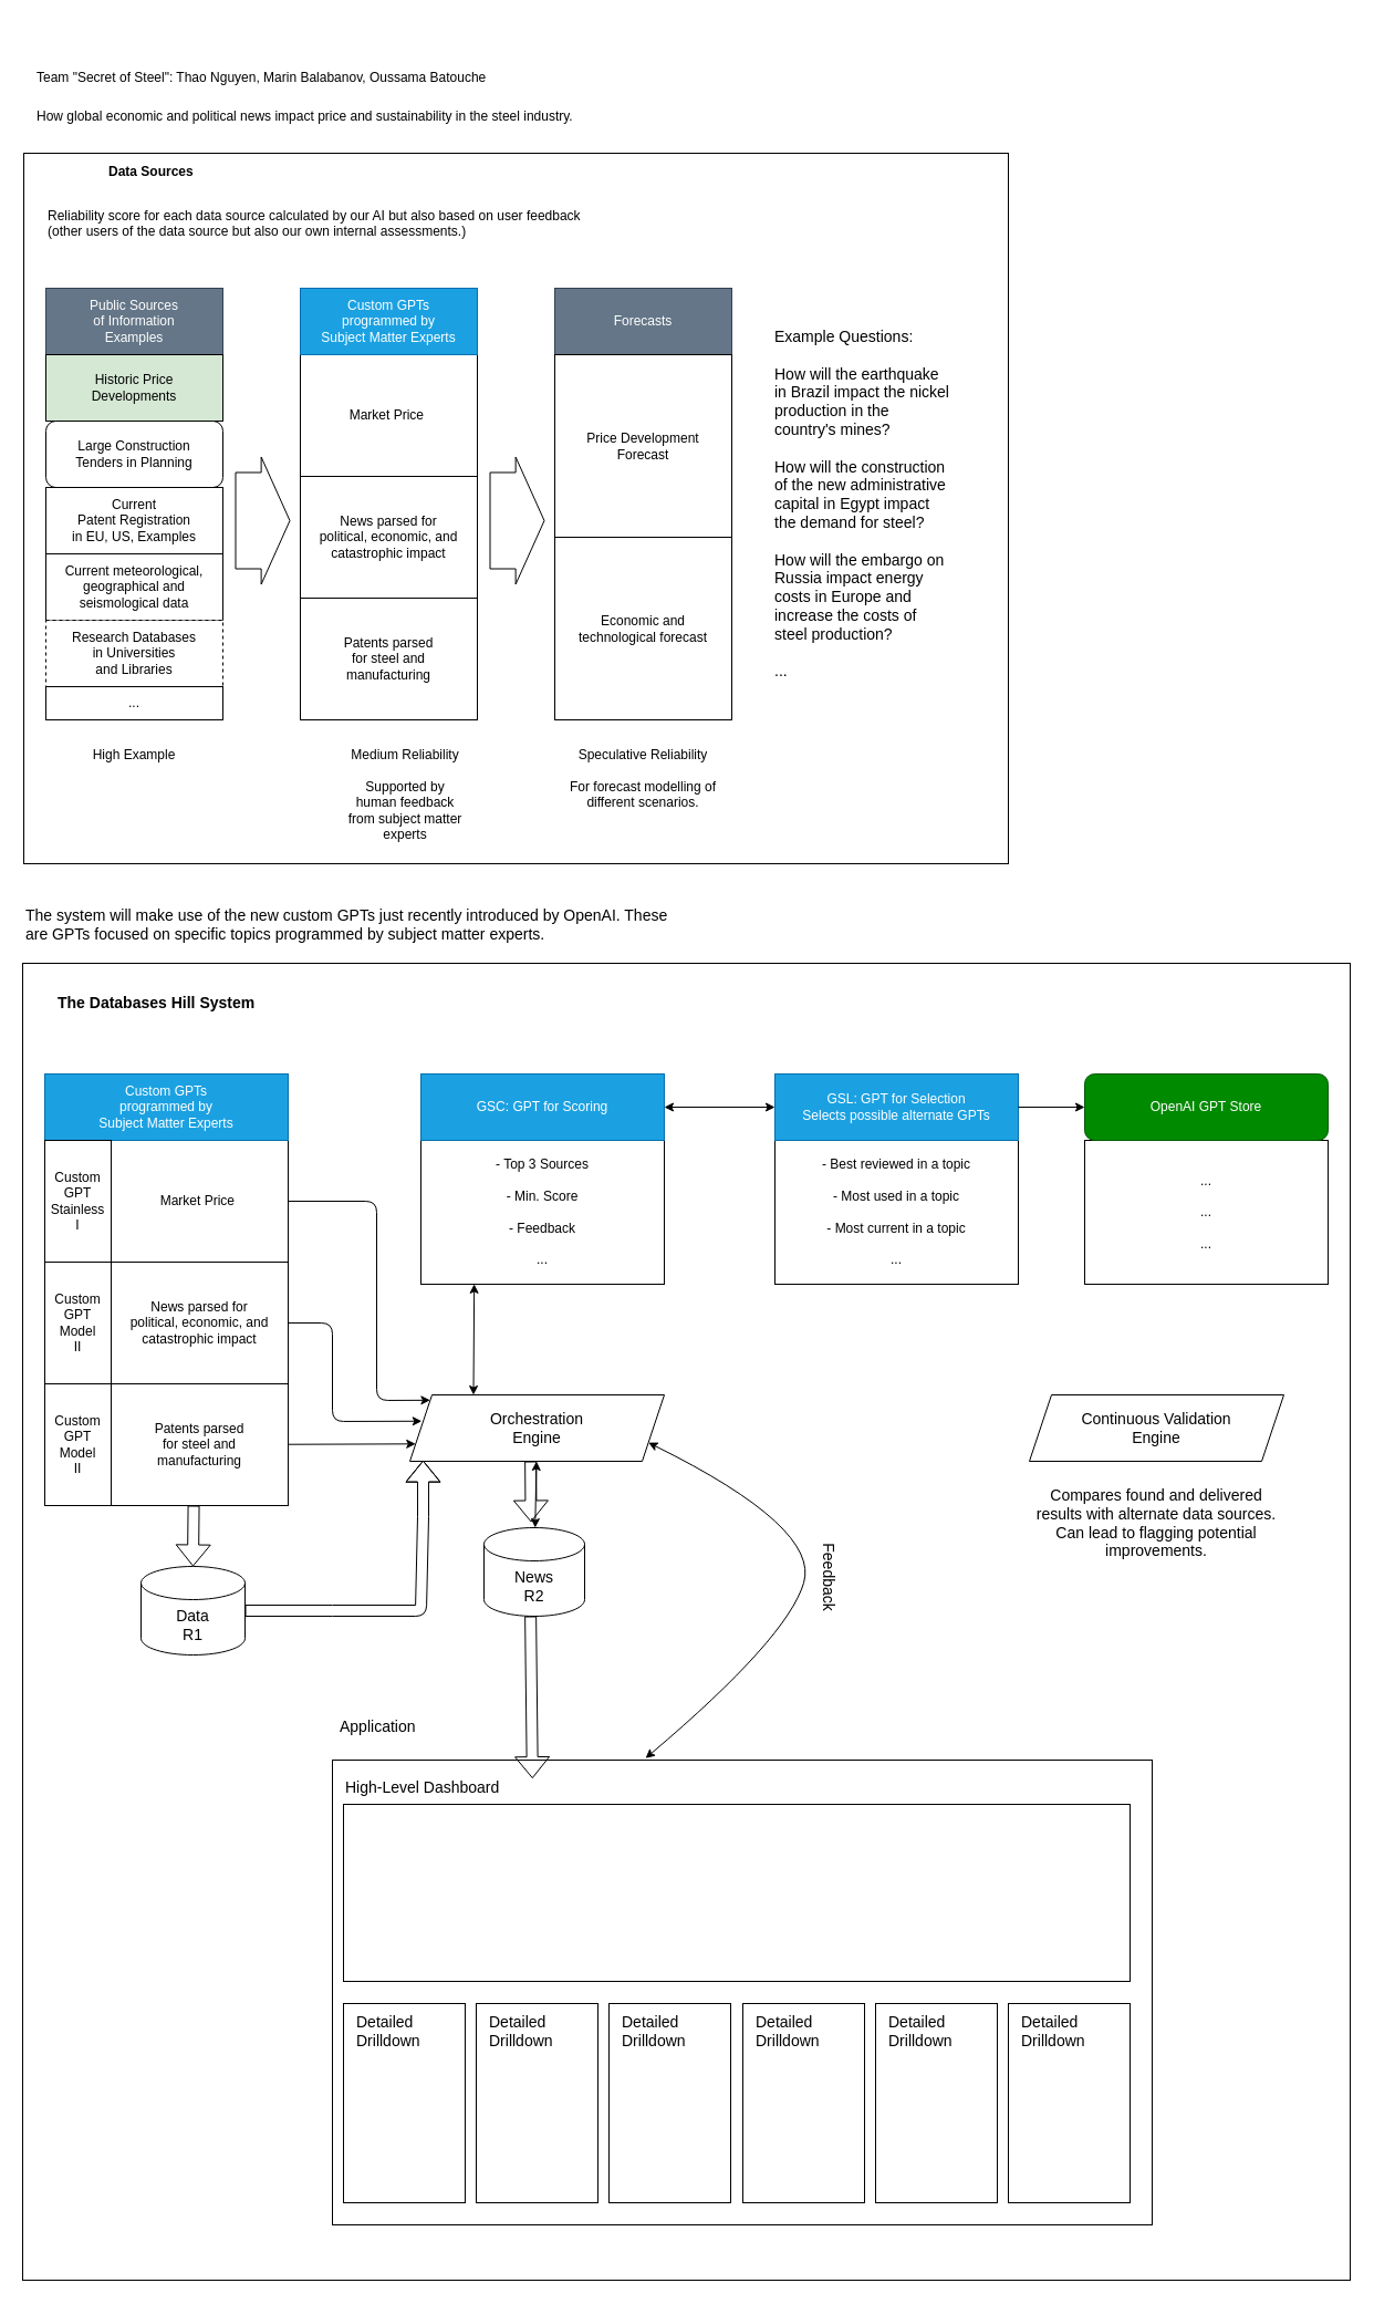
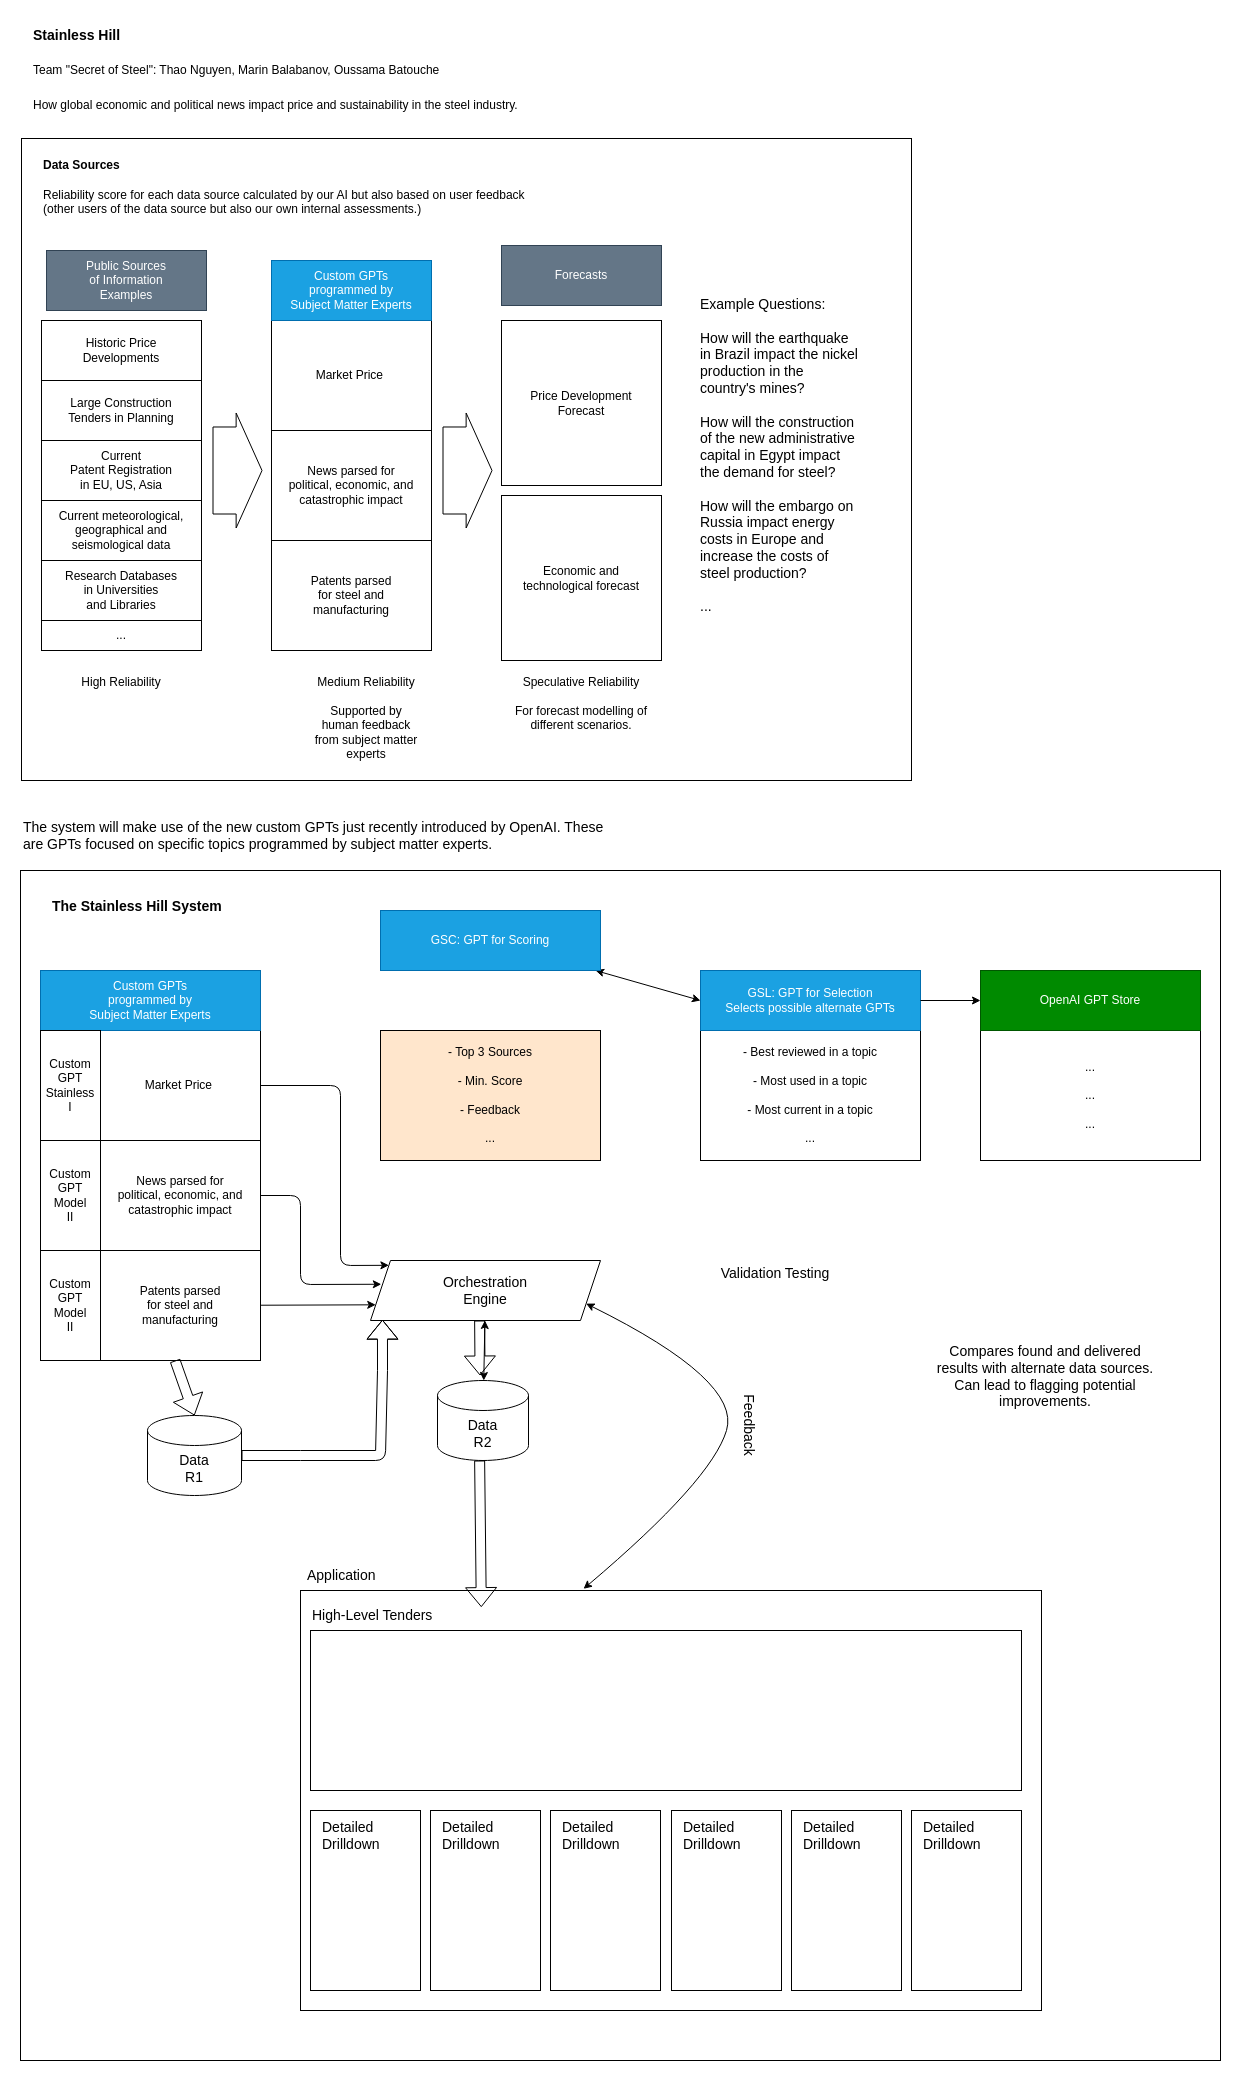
+ <mxCell id="4" value="Stainless Hill" style="text;html=1;strokeColor=none;fillColor=none;align=left;verticalAlign=middle;whiteSpace=wrap;rounded=0;fontStyle=1;fontSize=14;" vertex="1" parent="1"><mxGeometry x="31" y="20" width="120" height="30" as="geometry" /></mxCell>
- <mxCell id="6" value="Data Sources" style="text;html=1;strokeColor=none;fillColor=none;align=left;verticalAlign=middle;whiteSpace=wrap;rounded=0;fontStyle=1" vertex="1" parent="1"><mxGeometry x="96" y="140" width="110" height="30" as="geometry" /></mxCell>
+ <mxCell id="6" value="Data Sources" style="text;html=1;strokeColor=none;fillColor=none;align=left;verticalAlign=middle;whiteSpace=wrap;rounded=0;fontStyle=1" vertex="1" parent="1"><mxGeometry x="41" y="150" width="110" height="30" as="geometry" /></mxCell>
- <mxCell id="11" value="Public Sources&lt;br&gt;of Information&lt;br&gt;Examples" style="rounded=0;whiteSpace=wrap;html=1;fillColor=#647687;fontColor=#ffffff;strokeColor=#314354;" vertex="1" parent="1"><mxGeometry x="41" y="260" width="160" height="60" as="geometry" /></mxCell>
+ <mxCell id="11" value="Public Sources&lt;br&gt;of Information&lt;br&gt;Examples" style="rounded=0;whiteSpace=wrap;html=1;fillColor=#647687;fontColor=#ffffff;strokeColor=#314354;" vertex="1" parent="1"><mxGeometry x="46" y="250" width="160" height="60" as="geometry" /></mxCell>
- <mxCell id="17" value="Forecasts" style="rounded=0;whiteSpace=wrap;html=1;fillColor=#647687;fontColor=#ffffff;strokeColor=#314354;" vertex="1" parent="1"><mxGeometry x="501" y="260" width="160" height="60" as="geometry" /></mxCell>
+ <mxCell id="17" value="Forecasts" style="rounded=0;whiteSpace=wrap;html=1;fillColor=#647687;fontColor=#ffffff;strokeColor=#314354;" vertex="1" parent="1"><mxGeometry x="501" y="245" width="160" height="60" as="geometry" /></mxCell>
- <mxCell id="12" value="Historic Price&lt;br&gt;Developments" style="rounded=0;whiteSpace=wrap;html=1;fillColor=#d5e8d4;" vertex="1" parent="1"><mxGeometry x="41" y="320" width="160" height="60" as="geometry" /></mxCell>
+ <mxCell id="12" value="Historic Price&lt;br&gt;Developments" style="rounded=0;whiteSpace=wrap;html=1;" vertex="1" parent="1"><mxGeometry x="41" y="320" width="160" height="60" as="geometry" /></mxCell>
- <mxCell id="13" value="Large Construction&lt;br&gt;Tenders in Planning" style="whiteSpace=wrap;html=1;rounded=1;" vertex="1" parent="1"><mxGeometry x="41" y="380" width="160" height="60" as="geometry" /></mxCell>
+ <mxCell id="13" value="Large Construction&lt;br&gt;Tenders in Planning" style="rounded=0;whiteSpace=wrap;html=1;" vertex="1" parent="1"><mxGeometry x="41" y="380" width="160" height="60" as="geometry" /></mxCell>
- <mxCell id="14" value="Current&lt;br&gt;Patent Registration&lt;br&gt;in EU, US, Examples" style="rounded=0;whiteSpace=wrap;html=1;" vertex="1" parent="1"><mxGeometry x="41" y="440" width="160" height="60" as="geometry" /></mxCell>
+ <mxCell id="14" value="Current&lt;br&gt;Patent Registration&lt;br&gt;in EU, US, Asia" style="rounded=0;whiteSpace=wrap;html=1;" vertex="1" parent="1"><mxGeometry x="41" y="440" width="160" height="60" as="geometry" /></mxCell>
- <mxCell id="19" value="Economic and&lt;br&gt;technological forecast" style="rounded=0;whiteSpace=wrap;html=1;" vertex="1" parent="1"><mxGeometry x="501" y="485" width="160" height="165" as="geometry" /></mxCell>
+ <mxCell id="19" value="Economic and&lt;br&gt;technological forecast" style="rounded=0;whiteSpace=wrap;html=1;" vertex="1" parent="1"><mxGeometry x="501" y="495" width="160" height="165" as="geometry" /></mxCell>
- <mxCell id="20" value="Research Databases&lt;br&gt;in Universities&lt;br&gt;and Libraries" style="rounded=0;whiteSpace=wrap;html=1;dashed=1;" vertex="1" parent="1"><mxGeometry x="41" y="560" width="160" height="60" as="geometry" /></mxCell>
+ <mxCell id="20" value="Research Databases&lt;br&gt;in Universities&lt;br&gt;and Libraries" style="rounded=0;whiteSpace=wrap;html=1;" vertex="1" parent="1"><mxGeometry x="41" y="560" width="160" height="60" as="geometry" /></mxCell>
- <mxCell id="24" value="High Example" style="text;html=1;strokeColor=none;fillColor=none;align=center;verticalAlign=top;whiteSpace=wrap;rounded=0;" vertex="1" parent="1"><mxGeometry x="61" y="668" width="120" height="32" as="geometry" /></mxCell>
+ <mxCell id="24" value="High Reliability" style="text;html=1;strokeColor=none;fillColor=none;align=center;verticalAlign=top;whiteSpace=wrap;rounded=0;" vertex="1" parent="1"><mxGeometry x="61" y="668" width="120" height="32" as="geometry" /></mxCell>
- <mxCell id="70" value="The Databases Hill System" style="text;html=1;strokeColor=none;fillColor=none;align=left;verticalAlign=middle;whiteSpace=wrap;rounded=0;fontStyle=1;fontSize=14;" vertex="1" parent="1"><mxGeometry x="50" y="890" width="181" height="31" as="geometry" /></mxCell>
+ <mxCell id="70" value="The Stainless Hill System" style="text;html=1;strokeColor=none;fillColor=none;align=left;verticalAlign=middle;whiteSpace=wrap;rounded=0;fontStyle=1;fontSize=14;" vertex="1" parent="1"><mxGeometry x="50" y="890" width="181" height="31" as="geometry" /></mxCell>
- <mxCell id="56" value="GSC: GPT for Scoring" style="rounded=0;whiteSpace=wrap;html=1;fillColor=#1ba1e2;fontColor=#ffffff;strokeColor=#006EAF;" vertex="1" parent="1"><mxGeometry x="380" y="970" width="220" height="60" as="geometry" /></mxCell>
+ <mxCell id="56" value="GSC: GPT for Scoring" style="rounded=0;whiteSpace=wrap;html=1;fillColor=#1ba1e2;fontColor=#ffffff;strokeColor=#006EAF;" vertex="1" parent="1"><mxGeometry x="380" y="910" width="220" height="60" as="geometry" /></mxCell>
- <mxCell id="68" value="OpenAI GPT Store" style="whiteSpace=wrap;html=1;fillColor=#008a00;fontColor=#ffffff;strokeColor=#005700;rounded=1;" vertex="1" parent="1"><mxGeometry x="980" y="970" width="220" height="60" as="geometry" /></mxCell>
+ <mxCell id="68" value="OpenAI GPT Store" style="rounded=0;whiteSpace=wrap;html=1;fillColor=#008a00;fontColor=#ffffff;strokeColor=#005700;" vertex="1" parent="1"><mxGeometry x="980" y="970" width="220" height="60" as="geometry" /></mxCell>
- <mxCell id="54" value="- Top 3 Sources&lt;br&gt;&lt;br&gt;- Min. Score&lt;br&gt;&lt;br&gt;- Feedback&lt;br&gt;&lt;br&gt;..." style="rounded=0;whiteSpace=wrap;html=1;" vertex="1" parent="1"><mxGeometry x="380" y="1030" width="220" height="130" as="geometry" /></mxCell>
+ <mxCell id="54" value="- Top 3 Sources&lt;br&gt;&lt;br&gt;- Min. Score&lt;br&gt;&lt;br&gt;- Feedback&lt;br&gt;&lt;br&gt;..." style="rounded=0;whiteSpace=wrap;html=1;fillColor=#ffe6cc;" vertex="1" parent="1"><mxGeometry x="380" y="1030" width="220" height="130" as="geometry" /></mxCell>
- <mxCell id="63" value="" style="endArrow=classic;startArrow=classic;html=1;fontSize=14;entryX=0.219;entryY=0.999;entryDx=0;entryDy=0;exitX=0.25;exitY=0;exitDx=0;exitDy=0;entryPerimeter=0;" edge="1" parent="1" source="41" target="54"><mxGeometry width="50" height="50" relative="1" as="geometry"><mxPoint x="450" y="1250" as="sourcePoint" /><mxPoint x="500" y="1200" as="targetPoint" /></mxGeometry></mxCell>
+ <mxCell id="69" value="Validation Testing" style="text;html=1;strokeColor=none;fillColor=none;align=center;verticalAlign=middle;whiteSpace=wrap;rounded=0;fontSize=14;" vertex="1" parent="1"><mxGeometry x="689" y="1258" width="172" height="30" as="geometry" /></mxCell>
- <mxCell id="53" value="Continuous Validation&lt;br&gt;Engine" style="shape=parallelogram;perimeter=parallelogramPerimeter;whiteSpace=wrap;html=1;fixedSize=1;fontSize=14;" vertex="1" parent="1"><mxGeometry x="930" y="1260" width="230" height="60" as="geometry" /></mxCell>
- <mxCell id="42" value="News&lt;br&gt;R2" style="shape=cylinder3;whiteSpace=wrap;html=1;boundedLbl=1;backgroundOutline=1;size=15;fontSize=14;" vertex="1" parent="1"><mxGeometry x="437" y="1380" width="91" height="80" as="geometry" /></mxCell>
+ <mxCell id="42" value="Data&lt;br&gt;R2" style="shape=cylinder3;whiteSpace=wrap;html=1;boundedLbl=1;backgroundOutline=1;size=15;fontSize=14;" vertex="1" parent="1"><mxGeometry x="437" y="1380" width="91" height="80" as="geometry" /></mxCell>
- <mxCell id="36" value="Data&lt;br&gt;R1" style="shape=cylinder3;whiteSpace=wrap;html=1;boundedLbl=1;backgroundOutline=1;size=15;fontSize=14;" vertex="1" parent="1"><mxGeometry x="127" y="1415" width="94" height="80" as="geometry" /></mxCell>
+ <mxCell id="36" value="Data&lt;br&gt;R1" style="shape=cylinder3;whiteSpace=wrap;html=1;boundedLbl=1;backgroundOutline=1;size=15;fontSize=14;" vertex="1" parent="1"><mxGeometry x="147" y="1415" width="94" height="80" as="geometry" /></mxCell>
- <mxCell id="44" value="Application" style="text;html=1;strokeColor=none;fillColor=none;align=left;verticalAlign=middle;whiteSpace=wrap;rounded=0;fontSize=14;" vertex="1" parent="1"><mxGeometry x="305" y="1545" width="110" height="30" as="geometry" /></mxCell>
+ <mxCell id="44" value="Application" style="text;html=1;strokeColor=none;fillColor=none;align=left;verticalAlign=middle;whiteSpace=wrap;rounded=0;fontSize=14;" vertex="1" parent="1"><mxGeometry x="305" y="1560" width="110" height="30" as="geometry" /></mxCell>
- <mxCell id="45" value="High-Level Dashboard" style="text;html=1;strokeColor=none;fillColor=none;align=left;verticalAlign=middle;whiteSpace=wrap;rounded=0;fontSize=14;" vertex="1" parent="1"><mxGeometry x="310" y="1600" width="170" height="30" as="geometry" /></mxCell>
+ <mxCell id="45" value="High-Level Tenders" style="text;html=1;strokeColor=none;fillColor=none;align=left;verticalAlign=middle;whiteSpace=wrap;rounded=0;fontSize=14;" vertex="1" parent="1"><mxGeometry x="310" y="1600" width="170" height="30" as="geometry" /></mxCell>
